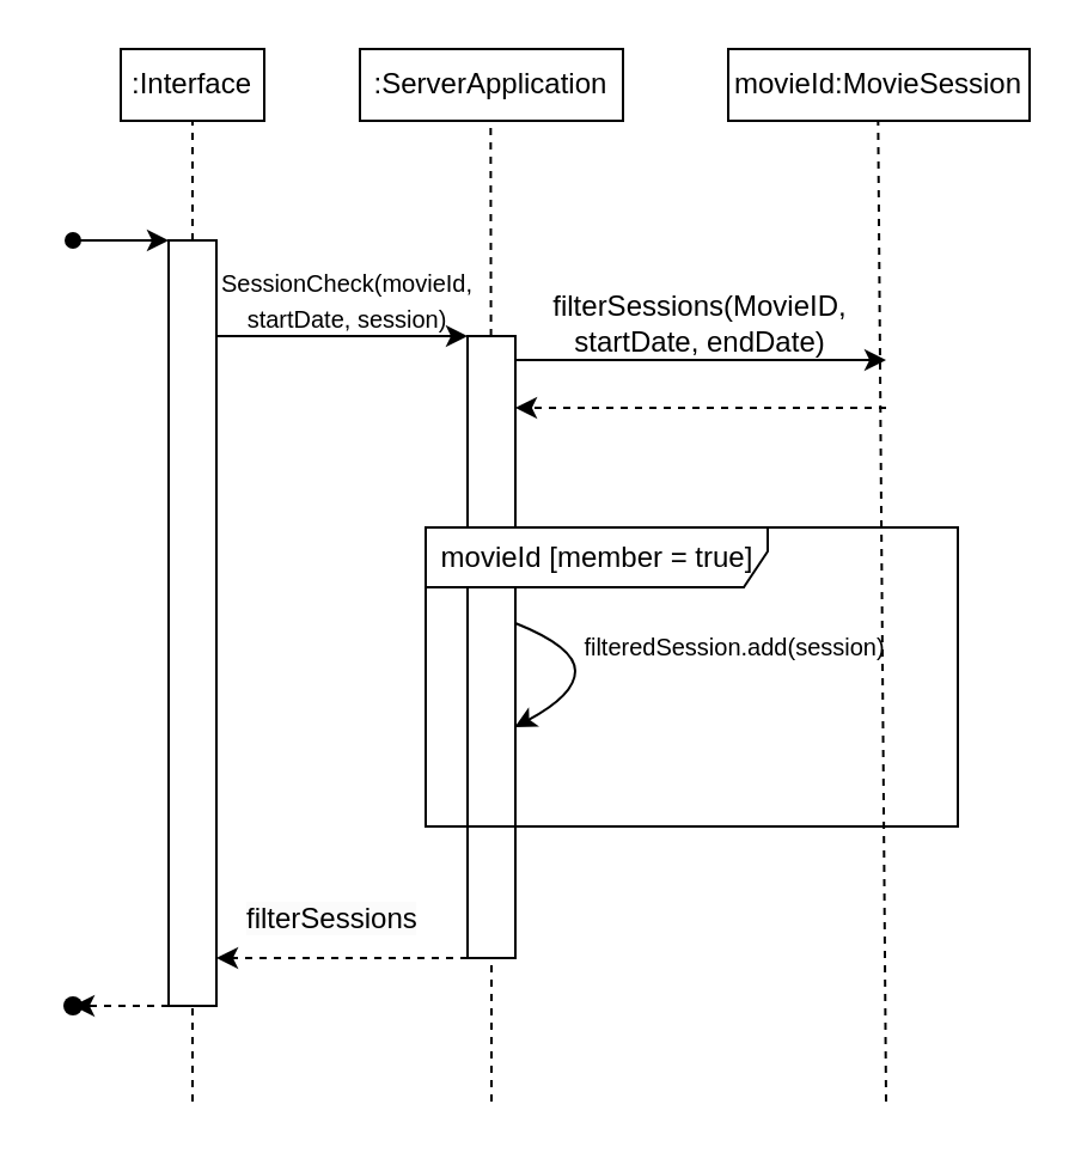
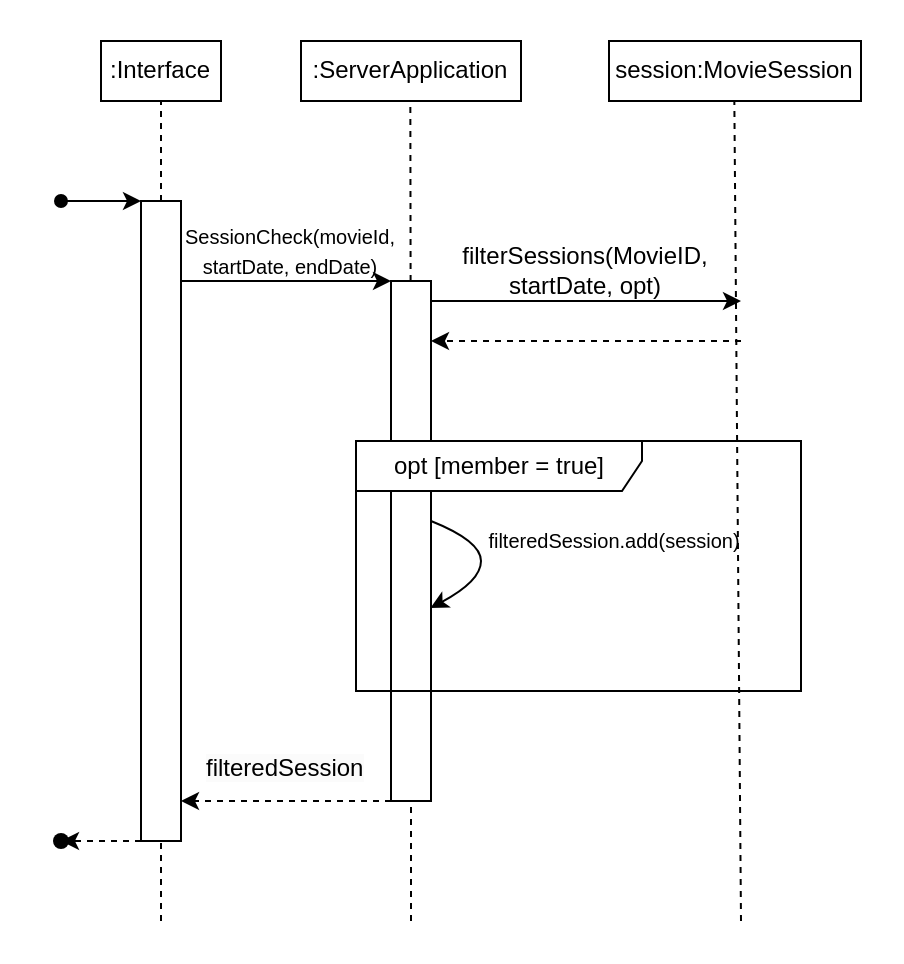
- <mxCell id="19" value="movieId:MovieSession" style="text;html=1;align=center;verticalAlign=middle;whiteSpace=wrap;rounded=0;" vertex="1" parent="1"><mxGeometry x="304" y="20" width="126" height="30" as="geometry" /></mxCell>
+ <mxCell id="19" value="session:MovieSession" style="text;html=1;align=center;verticalAlign=middle;whiteSpace=wrap;rounded=0;" vertex="1" parent="1"><mxGeometry x="304" y="20" width="126" height="30" as="geometry" /></mxCell>
- <mxCell id="17" value="&lt;font style=&quot;font-size: 10px;&quot;&gt;SessionCheck(movieId, startDate, session)&lt;/font&gt;" style="text;html=1;align=center;verticalAlign=middle;whiteSpace=wrap;rounded=0;" vertex="1" parent="1"><mxGeometry x="80" y="110" width="130" height="30" as="geometry" /></mxCell>
+ <mxCell id="17" value="&lt;font style=&quot;font-size: 10px;&quot;&gt;SessionCheck(movieId, startDate, endDate)&lt;/font&gt;" style="text;html=1;align=center;verticalAlign=middle;whiteSpace=wrap;rounded=0;" vertex="1" parent="1"><mxGeometry x="80" y="110" width="130" height="30" as="geometry" /></mxCell>
- <mxCell id="23" value="filterSessions(MovieID, startDate, endDate)" style="text;html=1;align=center;verticalAlign=middle;whiteSpace=wrap;rounded=0;" vertex="1" parent="1"><mxGeometry x="220" y="120" width="145" height="30" as="geometry" /></mxCell>
+ <mxCell id="23" value="filterSessions(MovieID, startDate, opt)" style="text;html=1;align=center;verticalAlign=middle;whiteSpace=wrap;rounded=0;" vertex="1" parent="1"><mxGeometry x="220" y="120" width="145" height="30" as="geometry" /></mxCell>
- <mxCell id="21" value="&lt;font style=&quot;font-size: 12px;&quot;&gt;movieId [member = true]&lt;/font&gt;" style="shape=umlFrame;whiteSpace=wrap;html=1;pointerEvents=0;width=143;height=25;" vertex="1" parent="1"><mxGeometry x="177.5" y="220" width="222.5" height="125" as="geometry" /></mxCell>
+ <mxCell id="21" value="&lt;font style=&quot;font-size: 12px;&quot;&gt;opt [member = true]&lt;/font&gt;" style="shape=umlFrame;whiteSpace=wrap;html=1;pointerEvents=0;width=143;height=25;" vertex="1" parent="1"><mxGeometry x="177.5" y="220" width="222.5" height="125" as="geometry" /></mxCell>
- <mxCell id="27" value="&lt;span style=&quot;color: rgb(0, 0, 0); font-family: Helvetica; font-style: normal; font-variant-ligatures: normal; font-variant-caps: normal; font-weight: 400; letter-spacing: normal; orphans: 2; text-align: center; text-indent: 0px; text-transform: none; widows: 2; word-spacing: 0px; -webkit-text-stroke-width: 0px; white-space: normal; background-color: rgb(251, 251, 251); text-decoration-thickness: initial; text-decoration-style: initial; text-decoration-color: initial; float: none; display: inline !important;&quot;&gt;&lt;font style=&quot;font-size: 12px;&quot;&gt;filterSessions&lt;/font&gt;&lt;/span&gt;" style="text;whiteSpace=wrap;html=1;" vertex="1" parent="1"><mxGeometry x="101.25" y="370" width="87.5" height="30" as="geometry" /></mxCell>
+ <mxCell id="27" value="&lt;span style=&quot;color: rgb(0, 0, 0); font-family: Helvetica; font-style: normal; font-variant-ligatures: normal; font-variant-caps: normal; font-weight: 400; letter-spacing: normal; orphans: 2; text-align: center; text-indent: 0px; text-transform: none; widows: 2; word-spacing: 0px; -webkit-text-stroke-width: 0px; white-space: normal; background-color: rgb(251, 251, 251); text-decoration-thickness: initial; text-decoration-style: initial; text-decoration-color: initial; float: none; display: inline !important;&quot;&gt;&lt;font style=&quot;font-size: 12px;&quot;&gt;filteredSession&lt;/font&gt;&lt;/span&gt;" style="text;whiteSpace=wrap;html=1;" vertex="1" parent="1"><mxGeometry x="101.25" y="370" width="87.5" height="30" as="geometry" /></mxCell>
